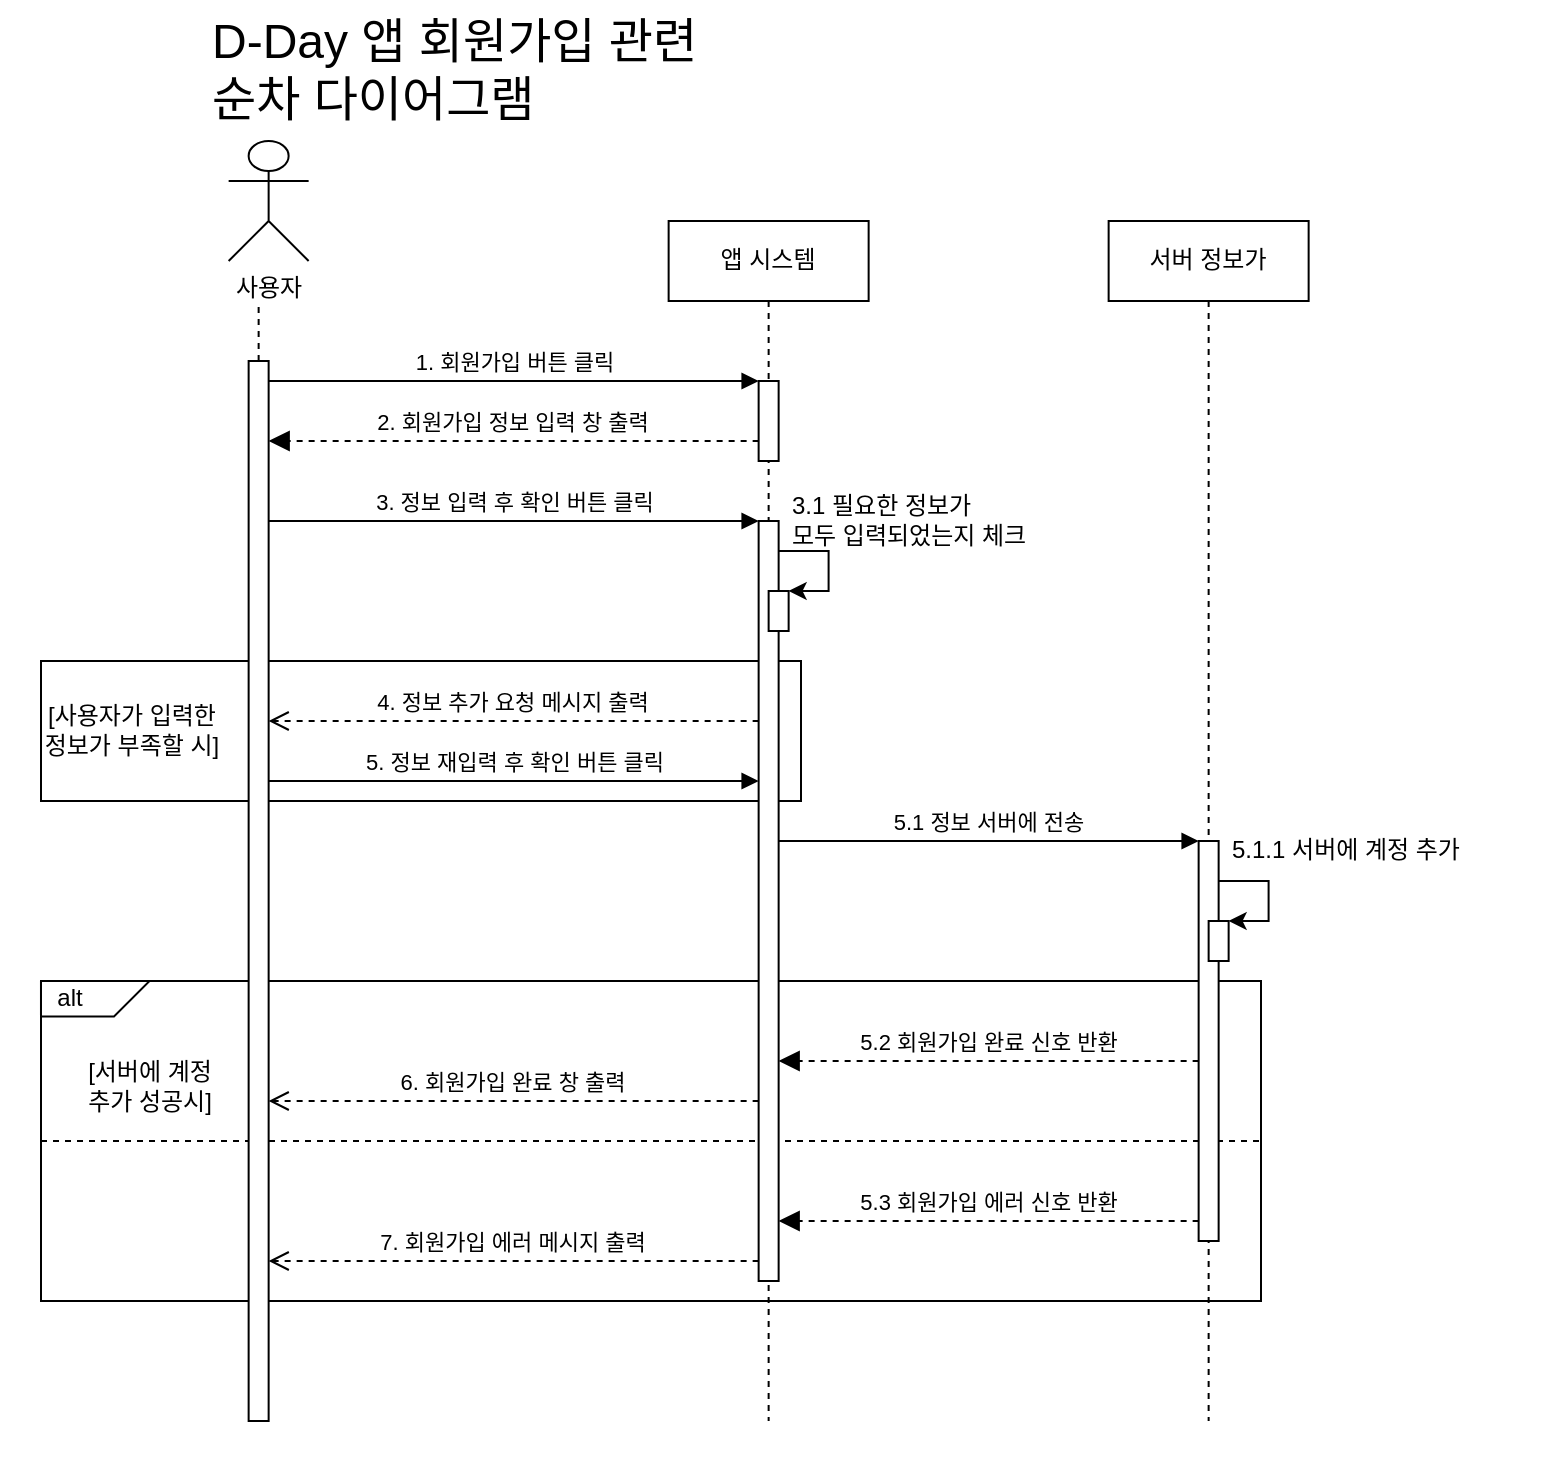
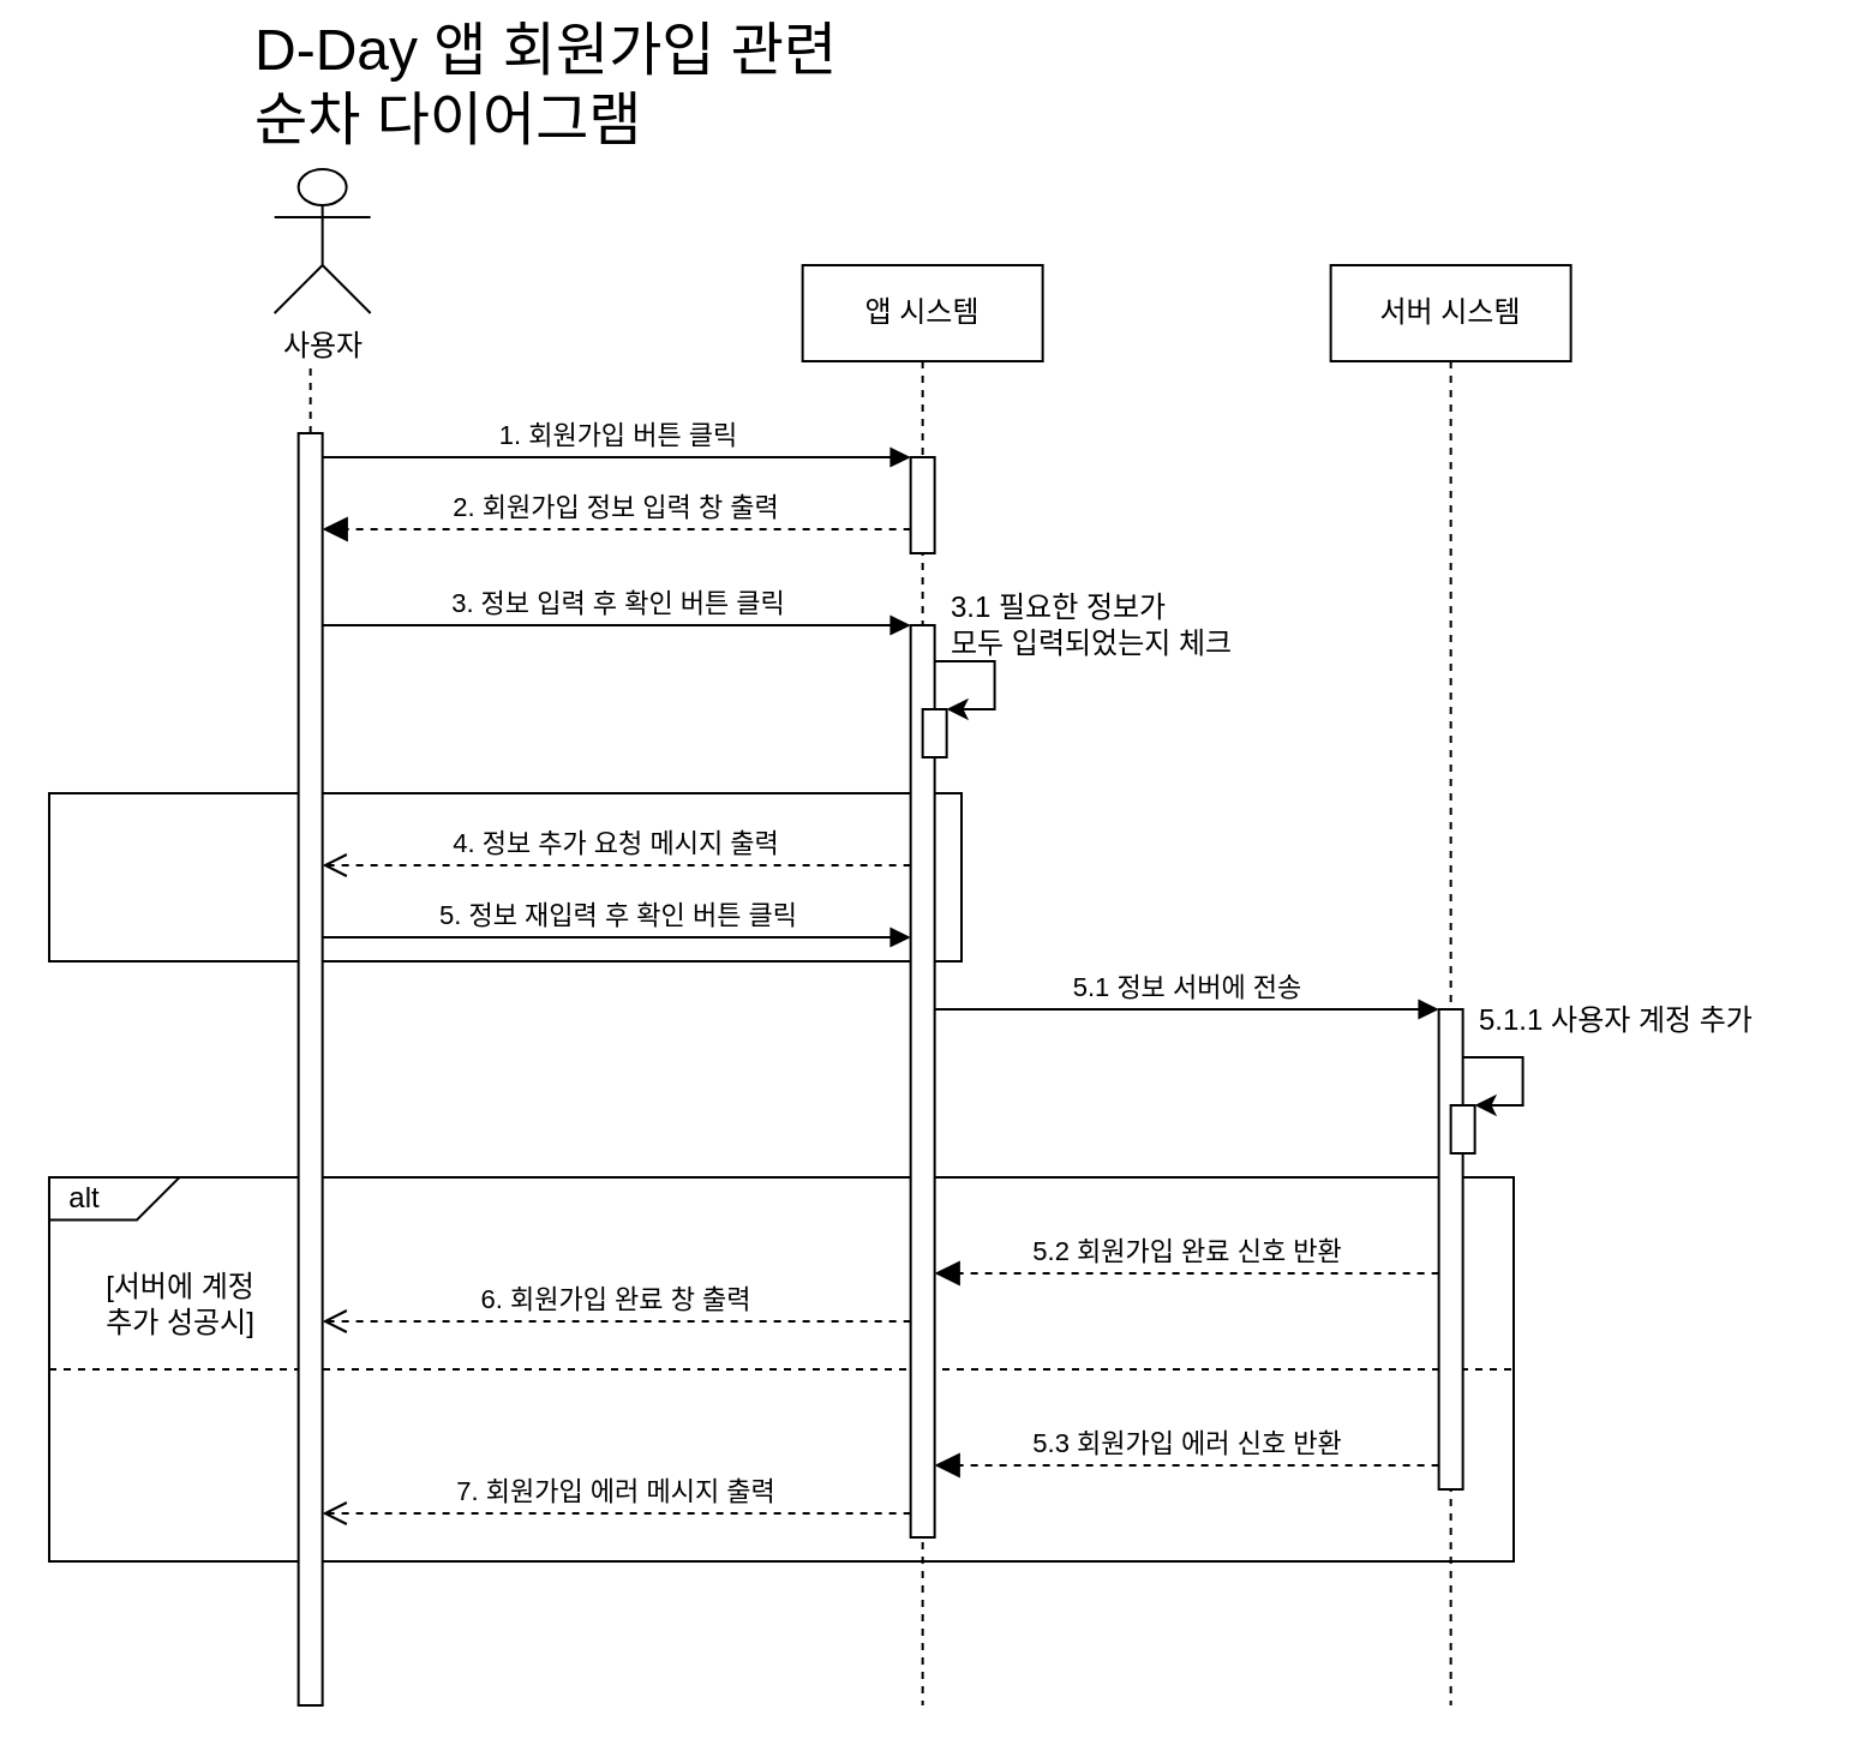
- <mxCell id="10" value="서버 정보가" style="shape=umlLifeline;perimeter=lifelinePerimeter;whiteSpace=wrap;html=1;container=0;dropTarget=0;collapsible=0;recursiveResize=0;outlineConnect=0;portConstraint=eastwest;newEdgeStyle={&quot;edgeStyle&quot;:&quot;elbowEdgeStyle&quot;,&quot;elbow&quot;:&quot;vertical&quot;,&quot;curved&quot;:0,&quot;rounded&quot;:0};" vertex="1" parent="1"><mxGeometry x="553.82" y="110" width="100" height="600" as="geometry" /></mxCell>
+ <mxCell id="10" value="서버 시스템" style="shape=umlLifeline;perimeter=lifelinePerimeter;whiteSpace=wrap;html=1;container=0;dropTarget=0;collapsible=0;recursiveResize=0;outlineConnect=0;portConstraint=eastwest;newEdgeStyle={&quot;edgeStyle&quot;:&quot;elbowEdgeStyle&quot;,&quot;elbow&quot;:&quot;vertical&quot;,&quot;curved&quot;:0,&quot;rounded&quot;:0};" vertex="1" parent="1"><mxGeometry x="553.82" y="110" width="100" height="600" as="geometry" /></mxCell>
- <mxCell id="4" value="[사용자가 입력한&lt;div&gt;정보가 부족할 시]&lt;/div&gt;" style="text;html=1;align=center;verticalAlign=middle;whiteSpace=wrap;rounded=0;" vertex="1" parent="2"><mxGeometry y="20" width="92.432" height="30" as="geometry" /></mxCell>
- <mxCell id="27" value="5.1.1 서버에 계정 추가" style="text;html=1;align=left;verticalAlign=middle;resizable=0;points=[];autosize=1;strokeColor=none;fillColor=none;" vertex="1" parent="18"><mxGeometry x="280" y="300" width="140" height="30" as="geometry" /></mxCell>
+ <mxCell id="27" value="5.1.1 사용자 계정 추가" style="text;html=1;align=left;verticalAlign=middle;resizable=0;points=[];autosize=1;strokeColor=none;fillColor=none;" vertex="1" parent="18"><mxGeometry x="280" y="300" width="140" height="30" as="geometry" /></mxCell>
